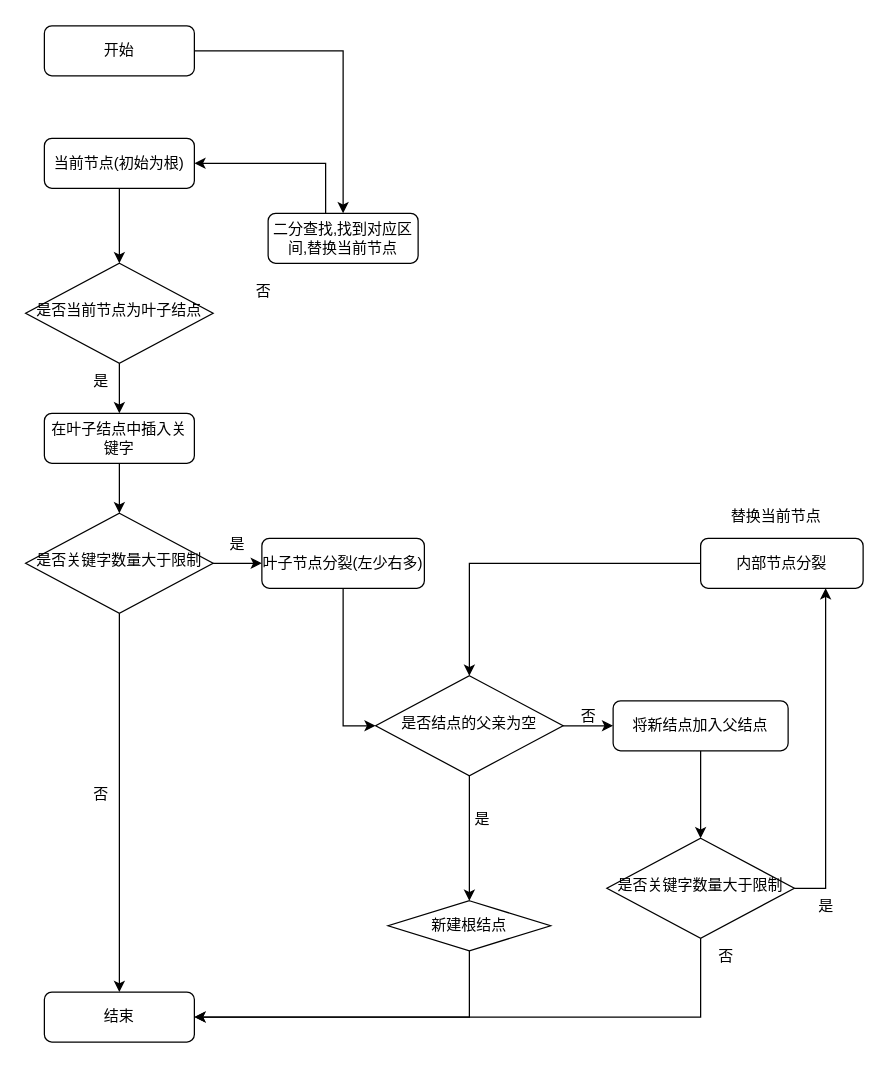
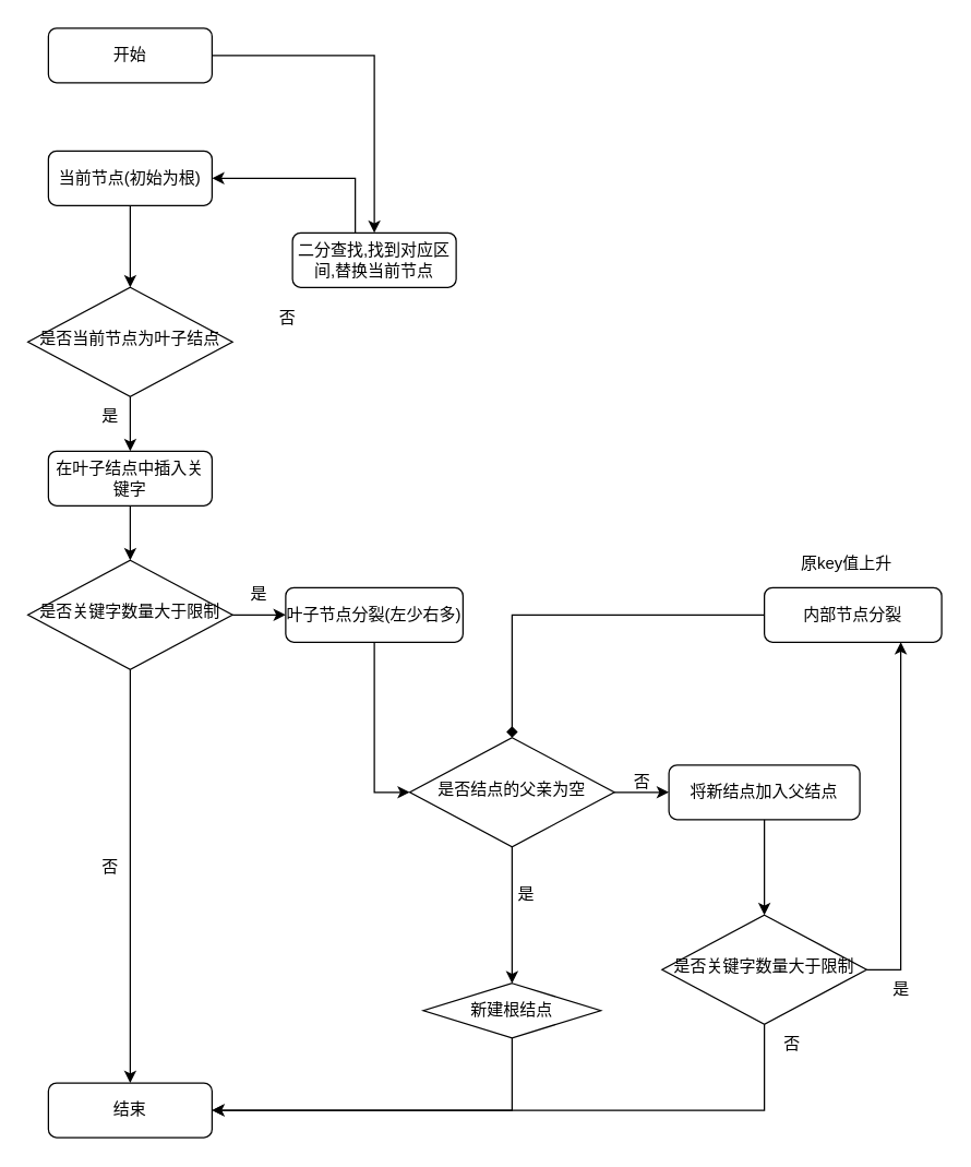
- <mxCell id="38" value="替换当前节点" style="text;html=1;align=center;verticalAlign=middle;resizable=0;points=[];autosize=1;strokeColor=none;fillColor=none;" vertex="1" parent="1"><mxGeometry x="575" y="398" width="90" height="30" as="geometry" /></mxCell>
+ <mxCell id="38" value="原key值上升" style="text;html=1;align=center;verticalAlign=middle;resizable=0;points=[];autosize=1;strokeColor=none;fillColor=none;" vertex="1" parent="1"><mxGeometry x="575" y="398" width="90" height="30" as="geometry" /></mxCell>
- <mxCell id="22" style="edgeStyle=orthogonalEdgeStyle;rounded=0;orthogonalLoop=1;jettySize=auto;html=1;" edge="1" parent="1" source="23" target="28"><mxGeometry relative="1" as="geometry" /></mxCell>
+ <mxCell id="22" style="edgeStyle=orthogonalEdgeStyle;rounded=0;orthogonalLoop=1;jettySize=auto;html=1;endArrow=diamond;" edge="1" parent="1" source="23" target="28"><mxGeometry relative="1" as="geometry" /></mxCell>
